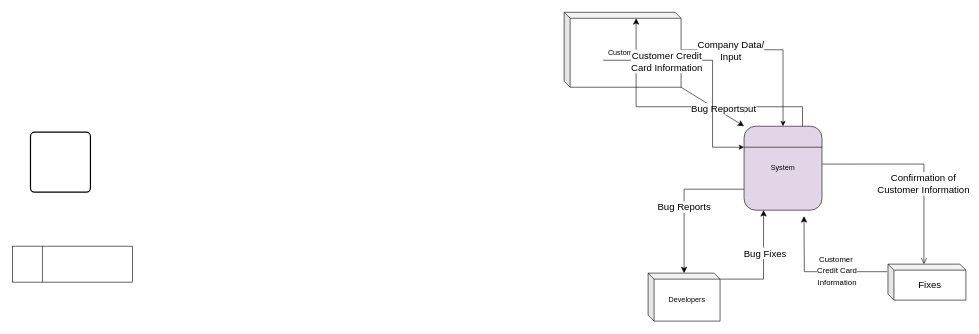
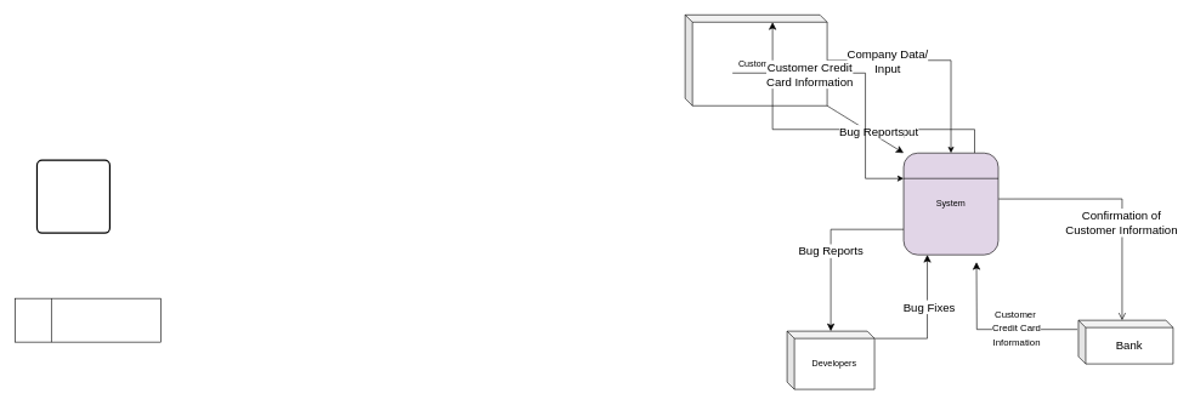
- <mxCell id="23" value="Fixes" style="shape=cube;whiteSpace=wrap;html=1;boundedLbl=1;backgroundOutline=1;darkOpacity=0.05;darkOpacity2=0.1;fontSize=16;size=10;" parent="1" vertex="1"><mxGeometry x="1480" y="440" width="130" height="60" as="geometry" /></mxCell>
+ <mxCell id="23" value="Bank" style="shape=cube;whiteSpace=wrap;html=1;boundedLbl=1;backgroundOutline=1;darkOpacity=0.05;darkOpacity2=0.1;fontSize=16;size=10;" parent="1" vertex="1"><mxGeometry x="1480" y="440" width="130" height="60" as="geometry" /></mxCell>
